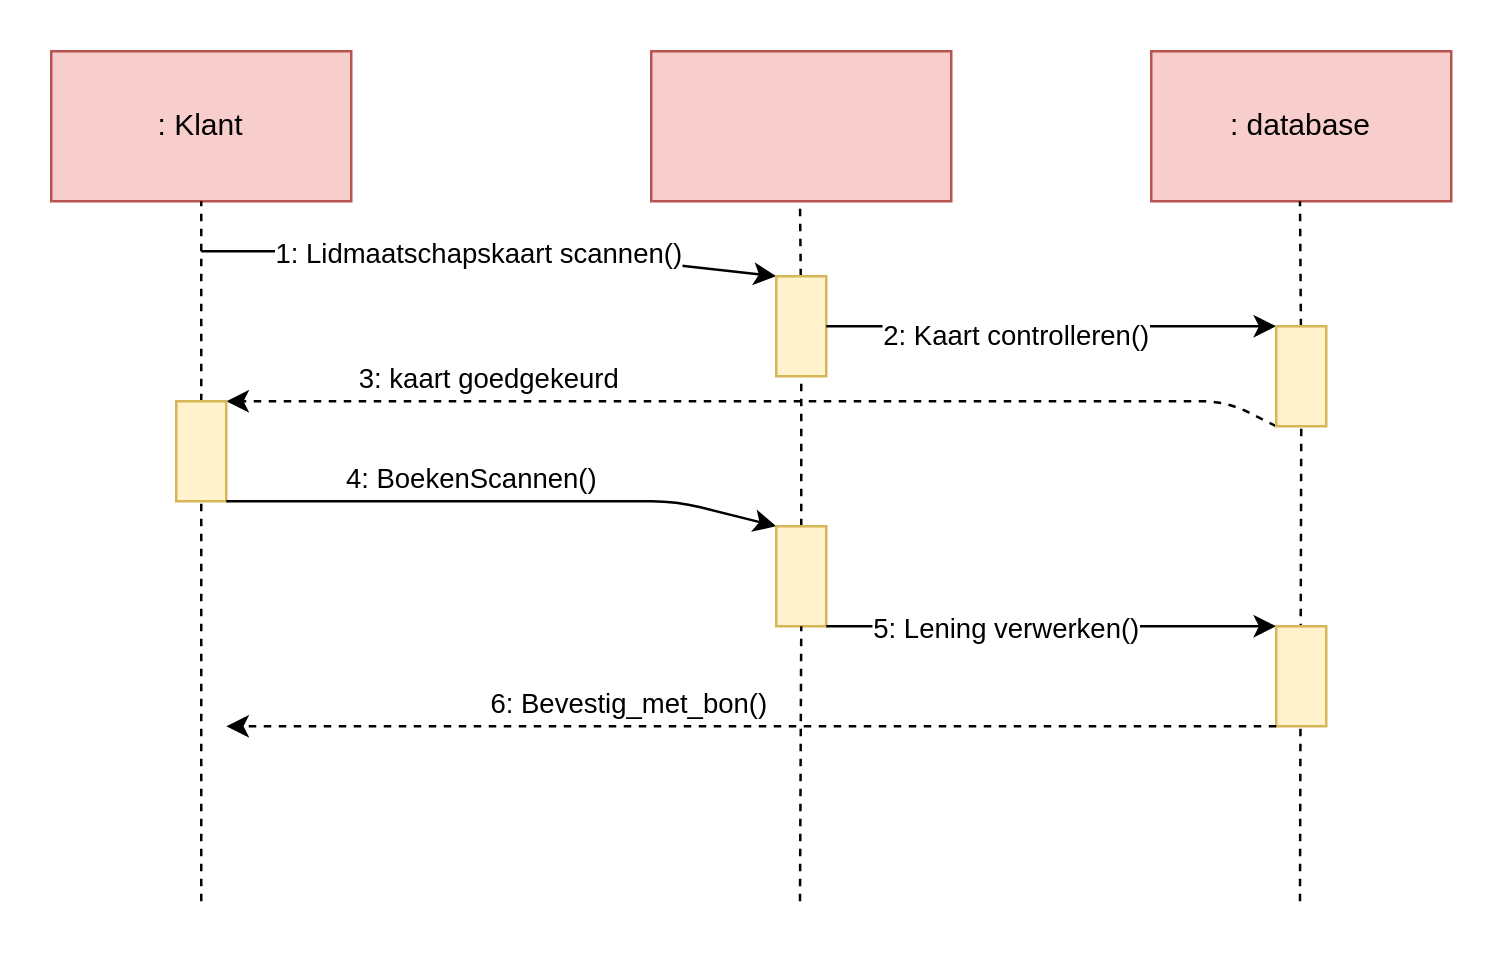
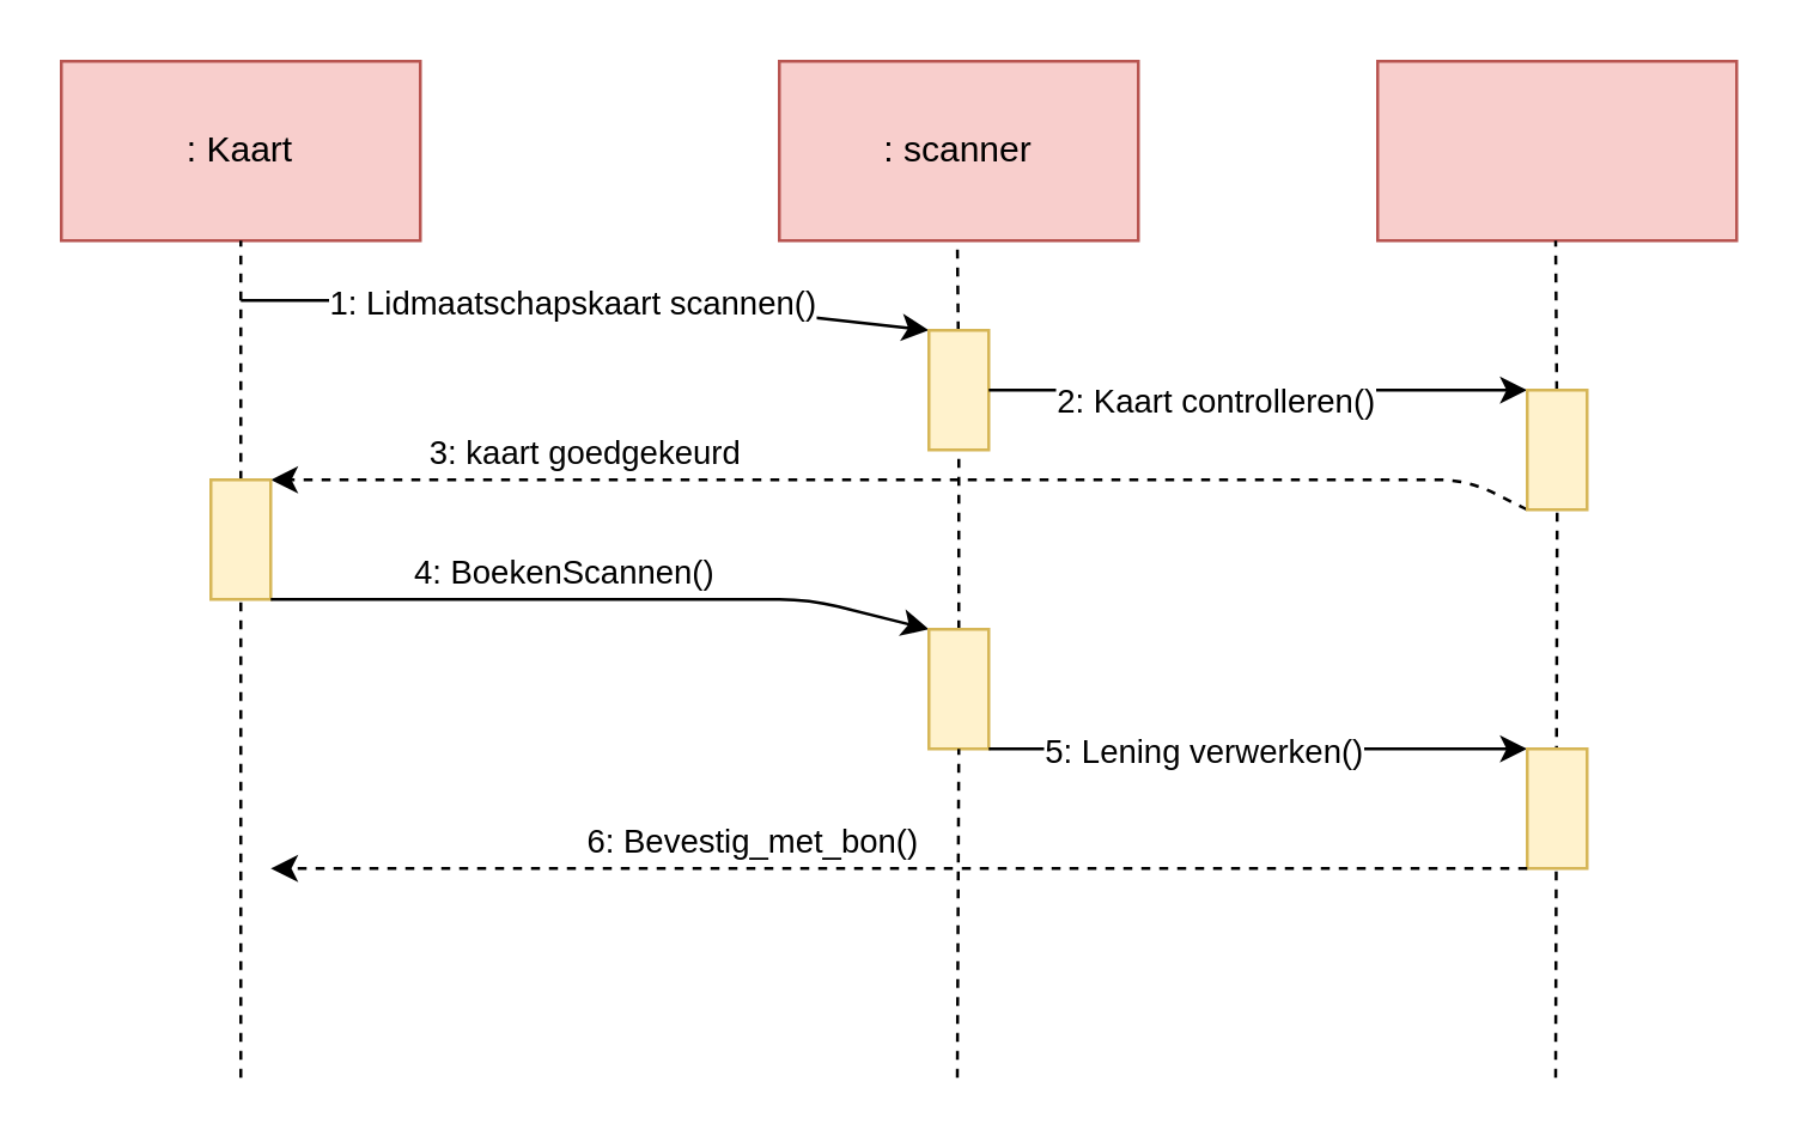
- <mxCell id="5" value=": Klant" style="text;html=1;strokeColor=none;fillColor=none;align=center;verticalAlign=middle;whiteSpace=wrap;rounded=0;" vertex="1" parent="1"><mxGeometry x="60" y="40" width="40" height="20" as="geometry" /></mxCell>
+ <mxCell id="5" value=": Kaart" style="text;html=1;strokeColor=none;fillColor=none;align=center;verticalAlign=middle;whiteSpace=wrap;rounded=0;" vertex="1" parent="1"><mxGeometry x="60" y="40" width="40" height="20" as="geometry" /></mxCell>
+ <mxCell id="6" value=": scanner" style="text;html=1;strokeColor=none;fillColor=none;align=center;verticalAlign=middle;whiteSpace=wrap;rounded=0;" vertex="1" parent="1"><mxGeometry x="280" y="40" width="80" height="20" as="geometry" /></mxCell>
- <mxCell id="9" value=": database" style="text;html=1;strokeColor=none;fillColor=none;align=center;verticalAlign=middle;whiteSpace=wrap;rounded=0;" vertex="1" parent="1"><mxGeometry x="480" y="40" width="80" height="20" as="geometry" /></mxCell>
